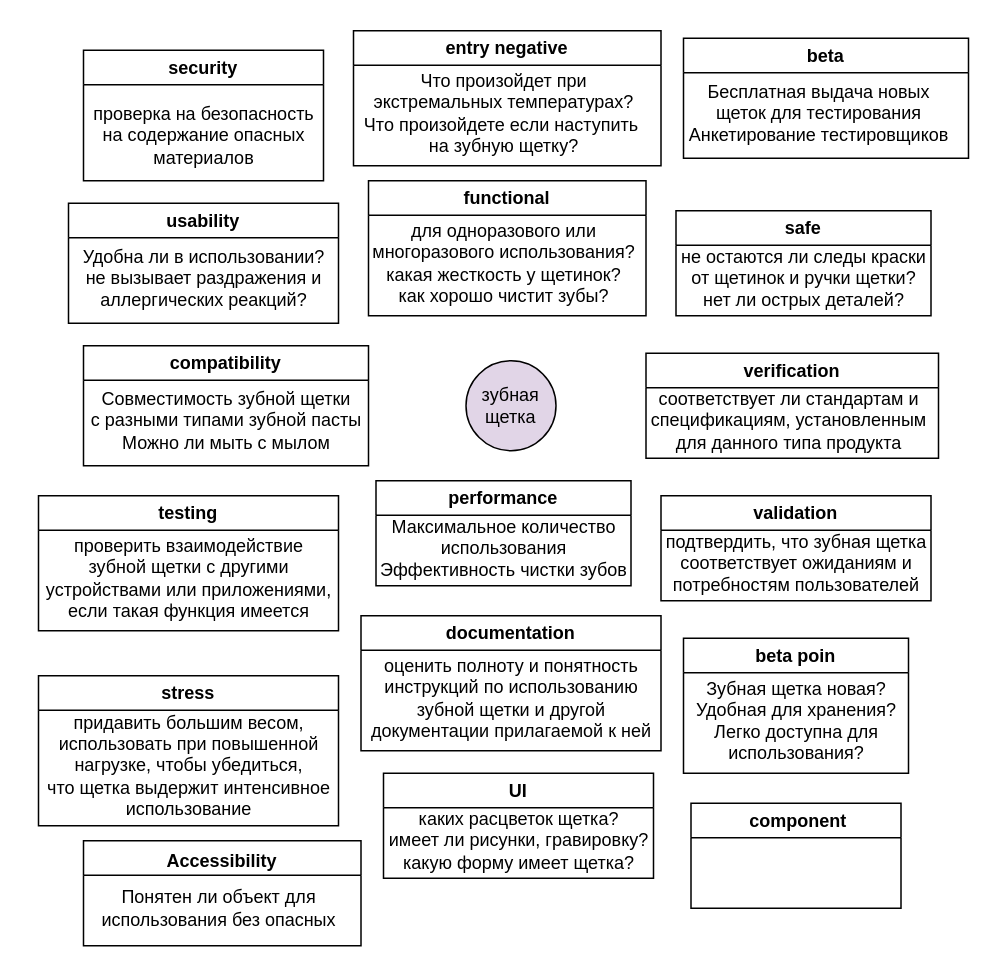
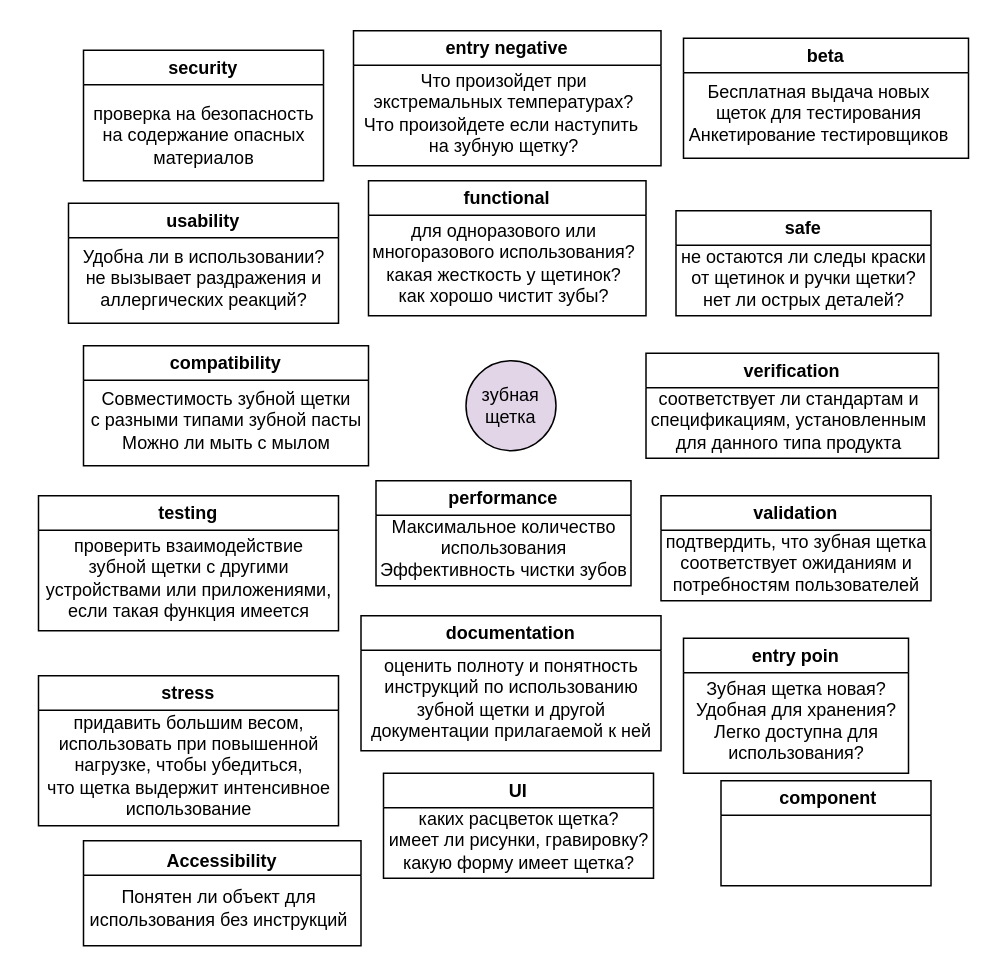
- <mxCell id="11" value="beta poin" style="swimlane;whiteSpace=wrap;html=1;" vertex="1" parent="1"><mxGeometry x="455" y="425" width="150" height="90" as="geometry" /></mxCell>
+ <mxCell id="11" value="entry poin" style="swimlane;whiteSpace=wrap;html=1;" vertex="1" parent="1"><mxGeometry x="455" y="425" width="150" height="90" as="geometry" /></mxCell>
- <mxCell id="27" value="&amp;nbsp;component" style="swimlane;whiteSpace=wrap;html=1;" vertex="1" parent="1"><mxGeometry x="460" y="535" width="140" height="70" as="geometry" /></mxCell>
+ <mxCell id="27" value="&amp;nbsp;component" style="swimlane;whiteSpace=wrap;html=1;" vertex="1" parent="1"><mxGeometry x="480" y="520" width="140" height="70" as="geometry" /></mxCell>
- <mxCell id="35" value="Понятен ли объект для&lt;br&gt;использования без опасных" style="text;html=1;align=center;verticalAlign=middle;resizable=0;points=[];autosize=1;strokeColor=none;fillColor=none;" vertex="1" parent="34"><mxGeometry x="-10" y="25" width="200" height="40" as="geometry" /></mxCell>
+ <mxCell id="35" value="Понятен ли объект для&lt;br&gt;использования без инструкций" style="text;html=1;align=center;verticalAlign=middle;resizable=0;points=[];autosize=1;strokeColor=none;fillColor=none;" vertex="1" parent="34"><mxGeometry x="-10" y="25" width="200" height="40" as="geometry" /></mxCell>
